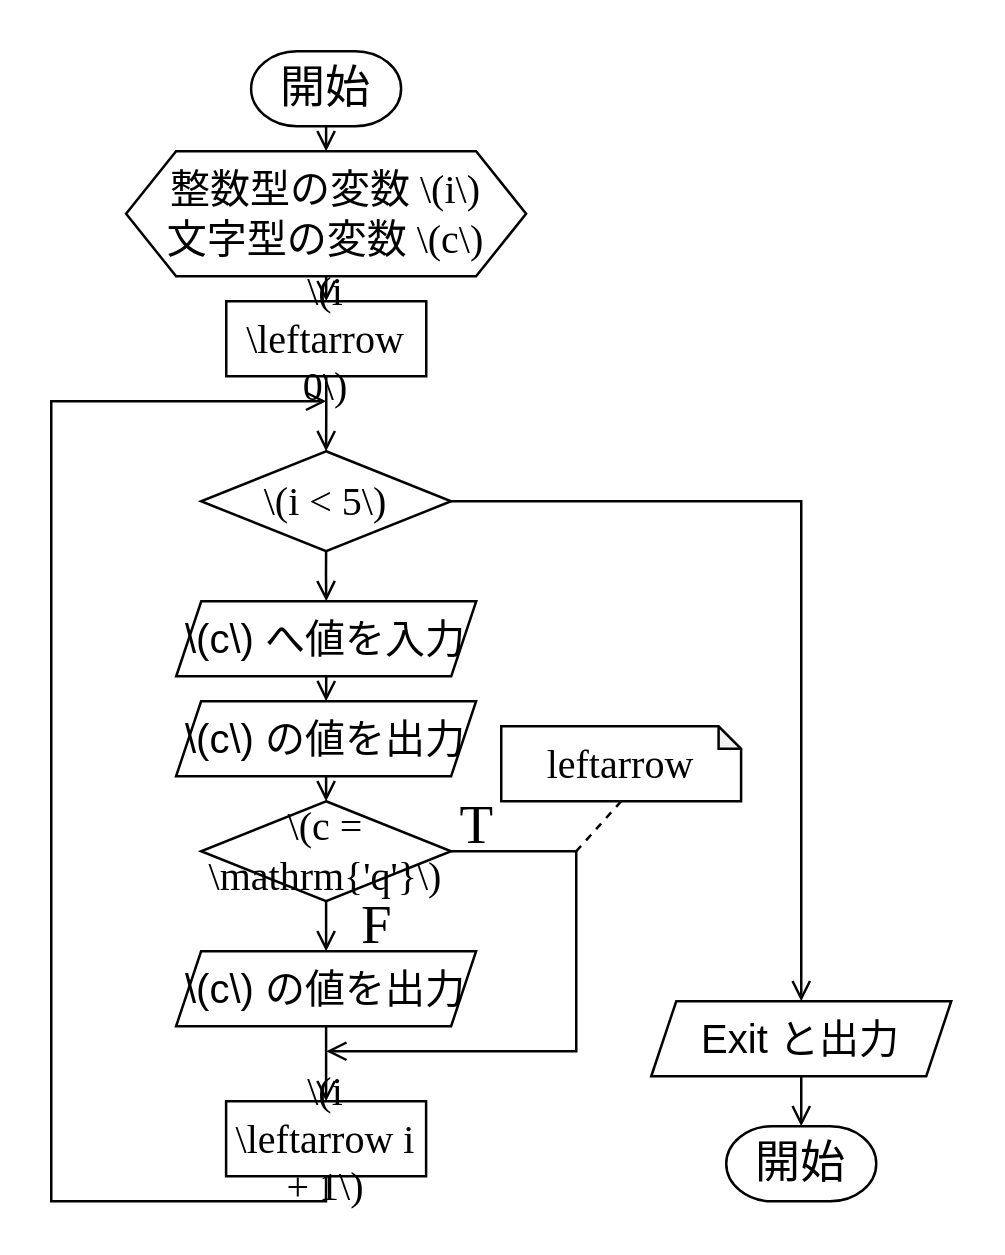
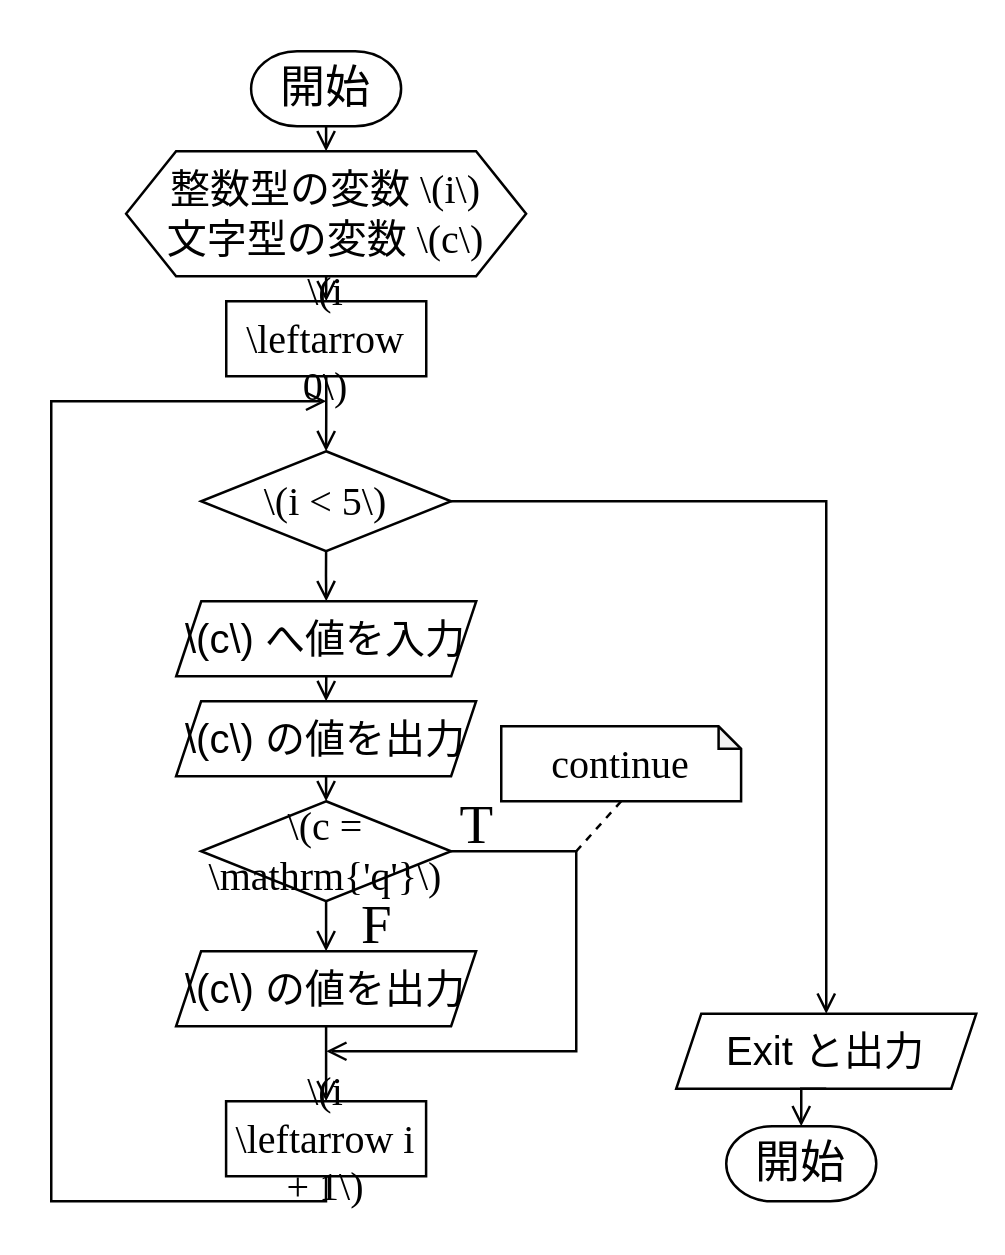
- <mxCell id="28" value="leftarrow" style="shape=note;whiteSpace=wrap;html=1;backgroundOutline=1;darkOpacity=0.05;fontFamily=Lucida Console;fontSize=16;fontColor=default;labelBackgroundColor=default;size=9;" parent="1" vertex="1"><mxGeometry x="200" y="290" width="95.94" height="30" as="geometry" /></mxCell>
+ <mxCell id="28" value="continue" style="shape=note;whiteSpace=wrap;html=1;backgroundOutline=1;darkOpacity=0.05;fontFamily=Lucida Console;fontSize=16;fontColor=default;labelBackgroundColor=default;size=9;" parent="1" vertex="1"><mxGeometry x="200" y="290" width="95.94" height="30" as="geometry" /></mxCell>
- <mxCell id="19" value="Exit と出力" style="shape=parallelogram;perimeter=parallelogramPerimeter;whiteSpace=wrap;html=1;fixedSize=1;size=10;fontSize=16;" parent="1" vertex="1"><mxGeometry x="260" y="400" width="120" height="30" as="geometry" /></mxCell>
+ <mxCell id="19" value="Exit と出力" style="shape=parallelogram;perimeter=parallelogramPerimeter;whiteSpace=wrap;html=1;fixedSize=1;size=10;fontSize=16;" parent="1" vertex="1"><mxGeometry x="270" y="405" width="120" height="30" as="geometry" /></mxCell>
